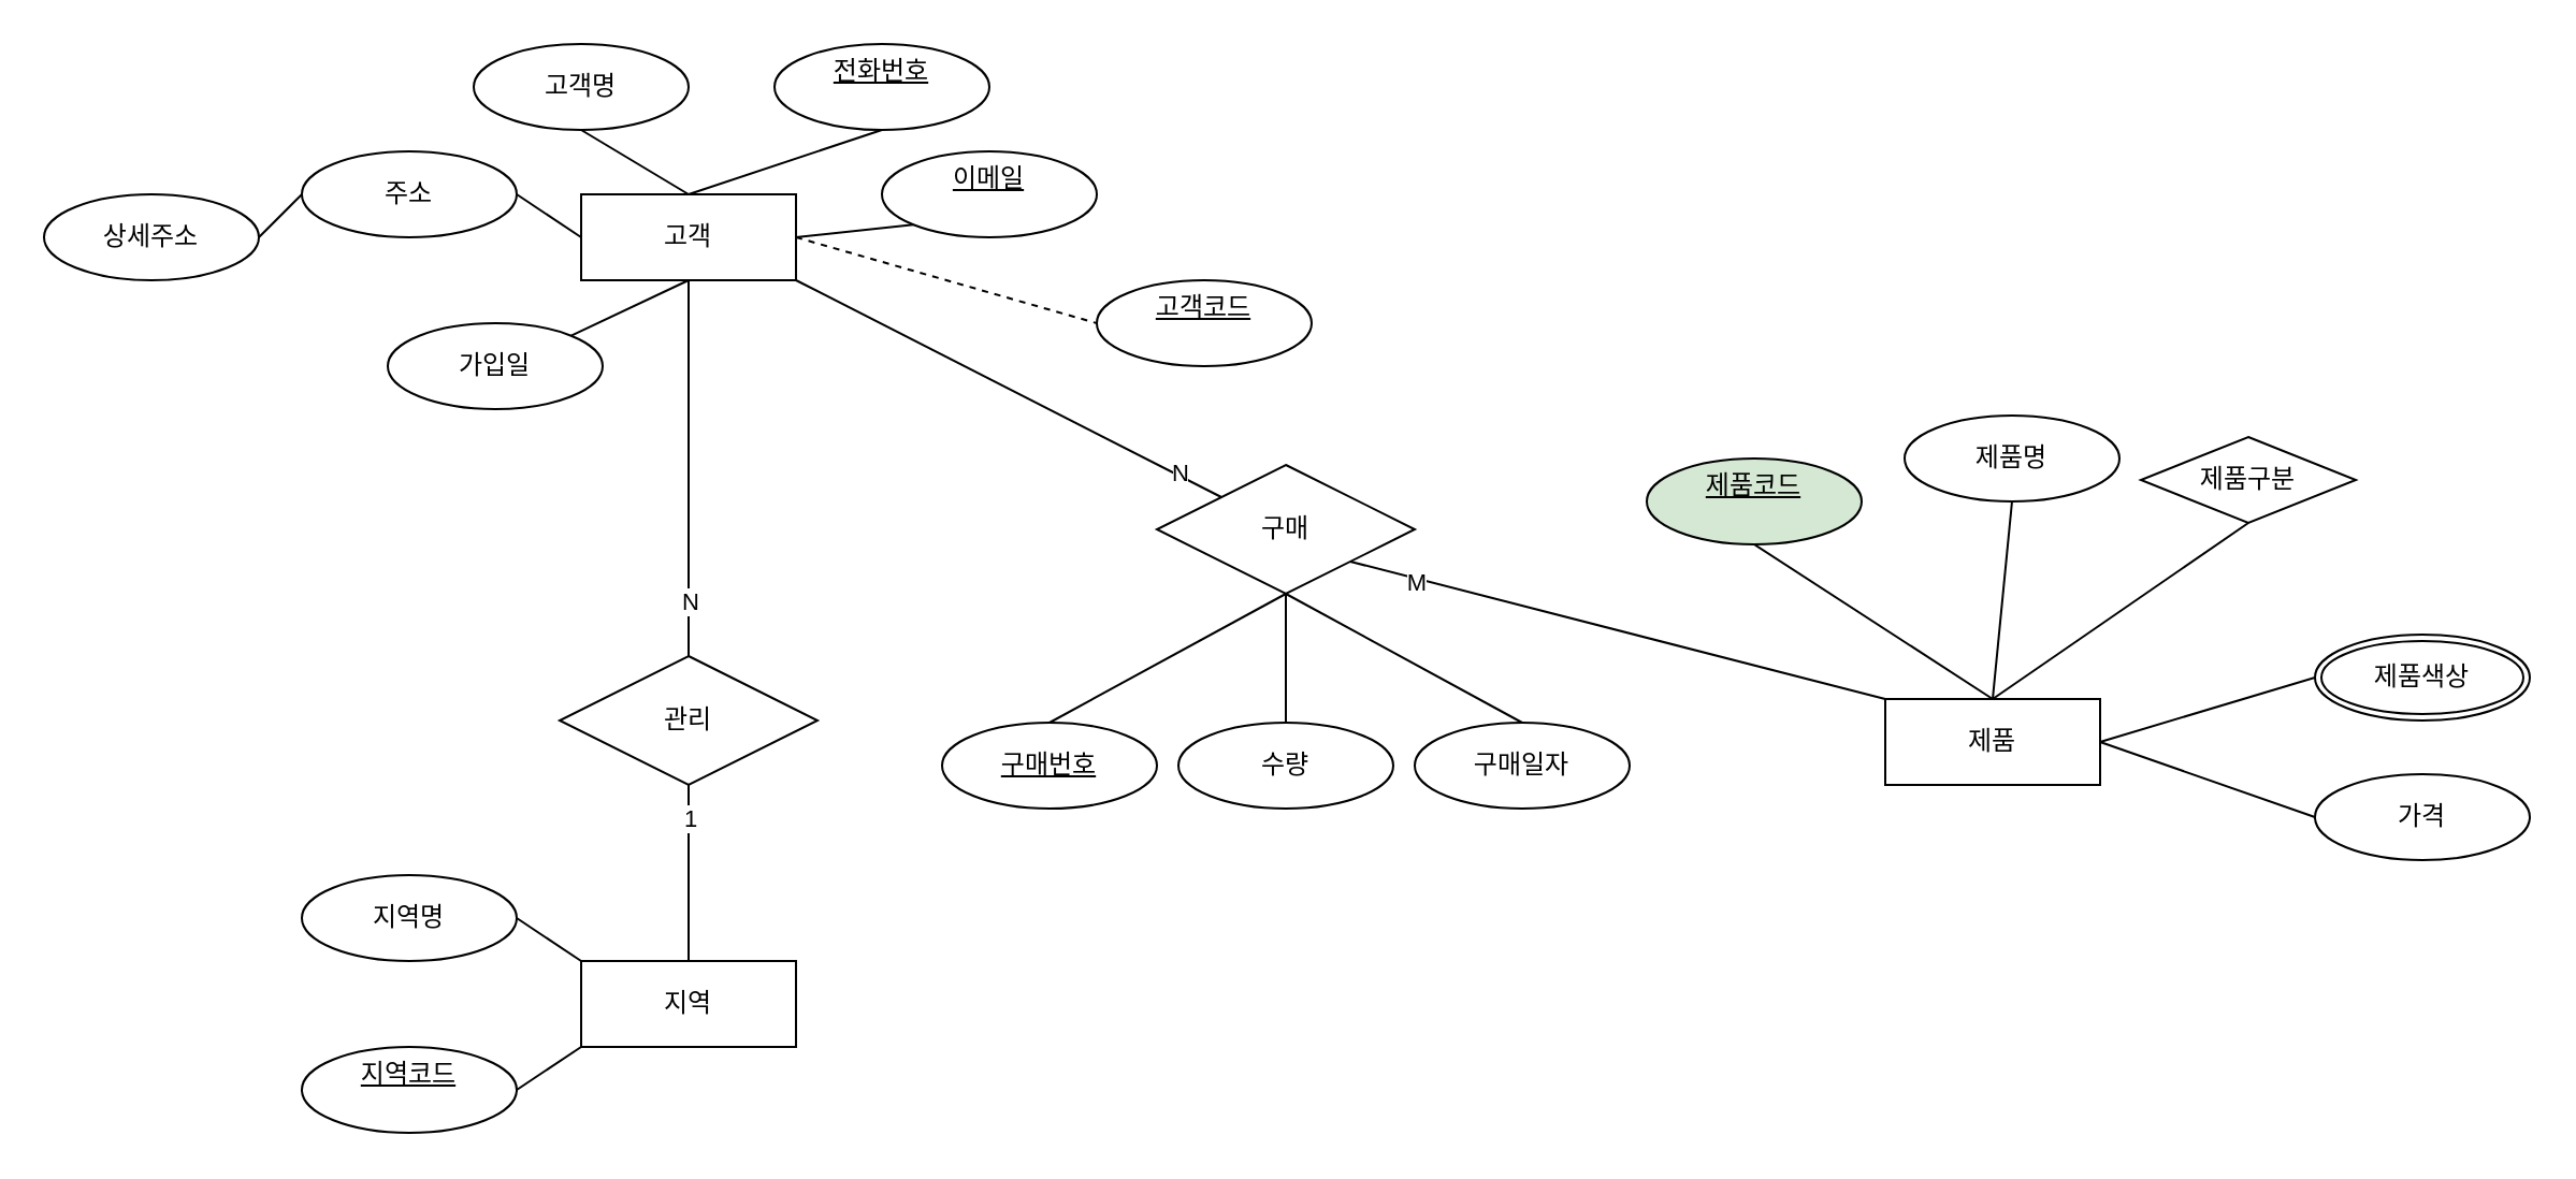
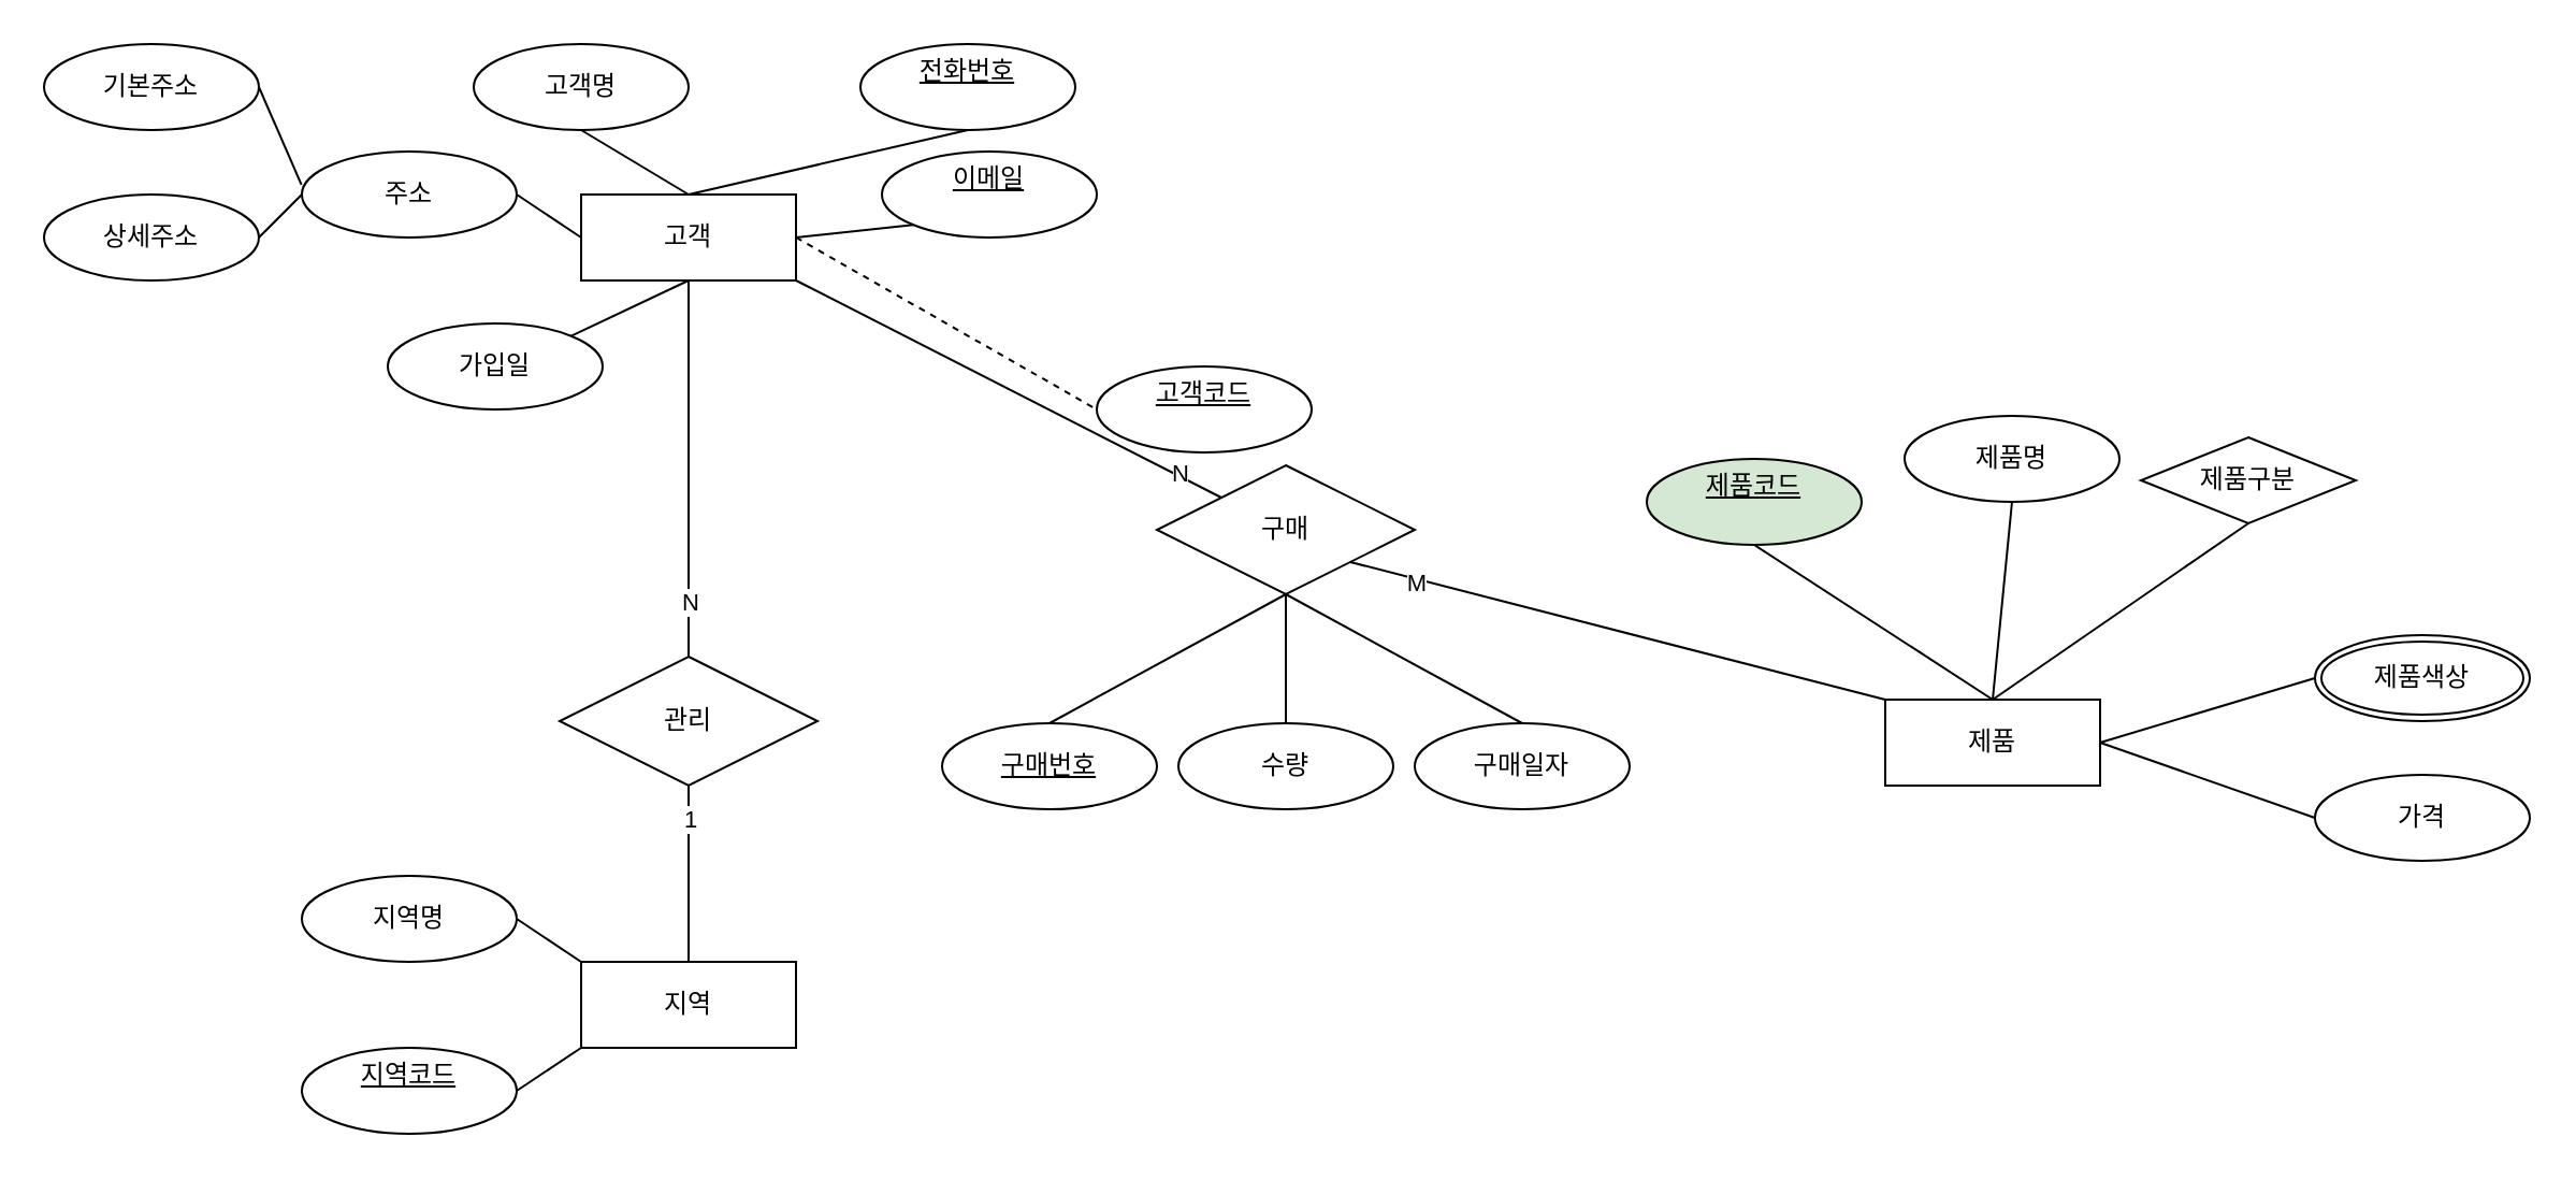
+ <mxCell id="13" value="기본&lt;span style=&quot;background-color: initial;&quot;&gt;주소&lt;/span&gt;" style="ellipse;whiteSpace=wrap;html=1;align=center;" vertex="1" parent="1"><mxGeometry x="20" y="20" width="100" height="40" as="geometry" /></mxCell>
- <mxCell id="5" value="전화번호&lt;div&gt;&lt;br&gt;&lt;/div&gt;" style="ellipse;whiteSpace=wrap;html=1;align=center;fontStyle=4;" vertex="1" parent="1"><mxGeometry x="360" y="20" width="100" height="40" as="geometry" /></mxCell>
+ <mxCell id="5" value="전화번호&lt;div&gt;&lt;br&gt;&lt;/div&gt;" style="ellipse;whiteSpace=wrap;html=1;align=center;fontStyle=4;" vertex="1" parent="1"><mxGeometry x="400" y="20" width="100" height="40" as="geometry" /></mxCell>
+ <mxCell id="16" value="" style="endArrow=none;html=1;rounded=0;exitX=1;exitY=0.5;exitDx=0;exitDy=0;entryX=-0.002;entryY=0.385;entryDx=0;entryDy=0;entryPerimeter=0;" edge="1" parent="1" source="13" target="11"><mxGeometry relative="1" as="geometry"><mxPoint x="130" y="120" as="sourcePoint" /><mxPoint x="150" y="100" as="targetPoint" /></mxGeometry></mxCell>
- <mxCell id="9" value="고객코드&lt;div&gt;&lt;div&gt;&lt;div&gt;&lt;br&gt;&lt;/div&gt;&lt;/div&gt;&lt;/div&gt;" style="ellipse;whiteSpace=wrap;html=1;align=center;fontStyle=4;" vertex="1" parent="1"><mxGeometry x="510" y="130" width="100" height="40" as="geometry" /></mxCell>
+ <mxCell id="9" value="고객코드&lt;div&gt;&lt;div&gt;&lt;div&gt;&lt;br&gt;&lt;/div&gt;&lt;/div&gt;&lt;/div&gt;" style="ellipse;whiteSpace=wrap;html=1;align=center;fontStyle=4;" vertex="1" parent="1"><mxGeometry x="510" y="170" width="100" height="40" as="geometry" /></mxCell>
